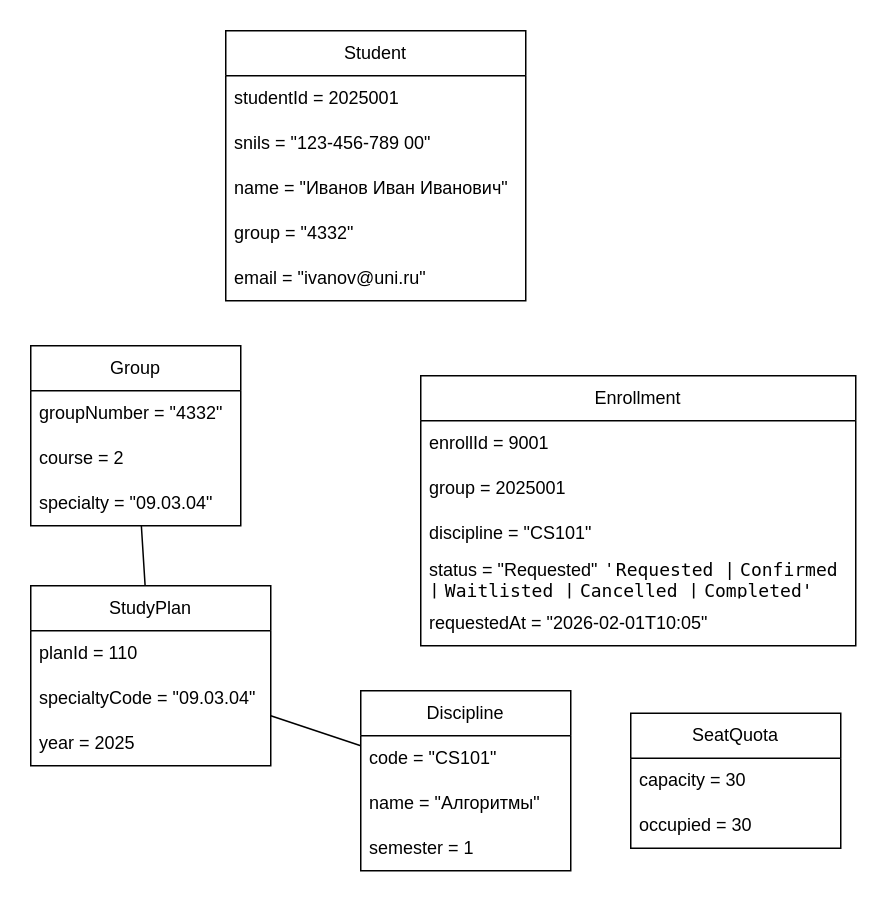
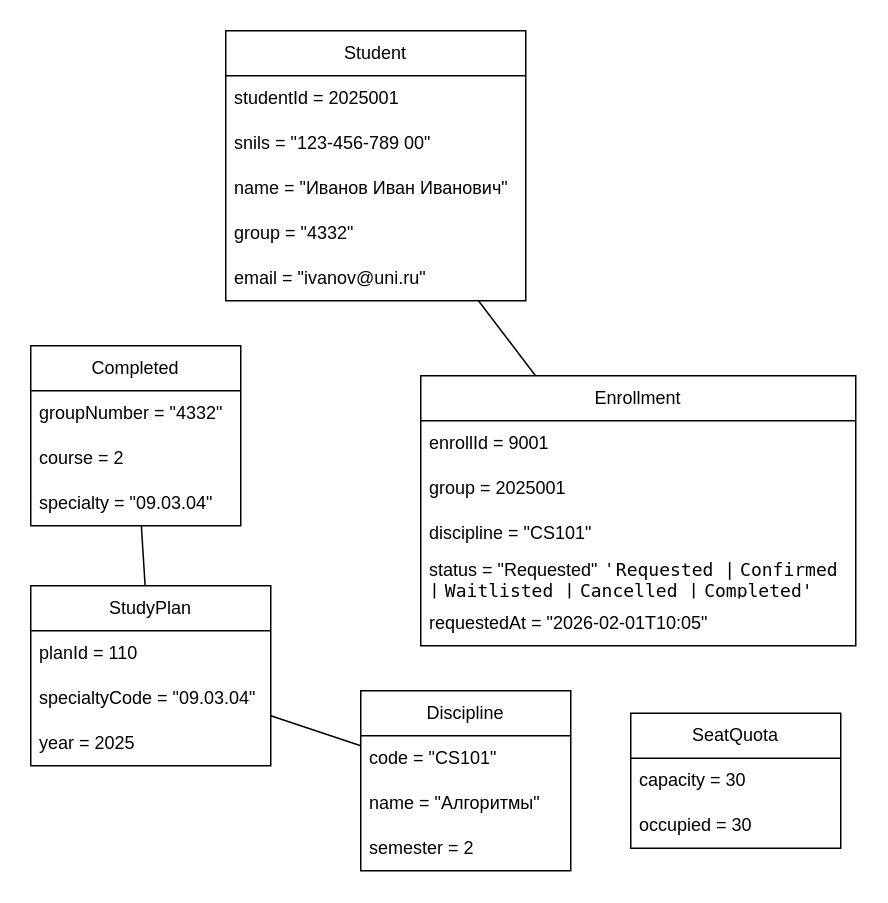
+ <mxCell id="29" value="" style="endArrow=none;html=1;rounded=0;" edge="1" parent="1" source="12" target="2"><mxGeometry width="50" height="50" relative="1" as="geometry"><mxPoint x="280" y="280" as="sourcePoint" /><mxPoint x="330" y="230" as="targetPoint" /></mxGeometry></mxCell>
- <mxCell id="8" value="Group" style="swimlane;fontStyle=0;childLayout=stackLayout;horizontal=1;startSize=30;horizontalStack=0;resizeParent=1;resizeParentMax=0;resizeLast=0;collapsible=1;marginBottom=0;whiteSpace=wrap;html=1;" vertex="1" parent="1"><mxGeometry x="20" y="230" width="140" height="120" as="geometry" /></mxCell>
+ <mxCell id="8" value="Completed" style="swimlane;fontStyle=0;childLayout=stackLayout;horizontal=1;startSize=30;horizontalStack=0;resizeParent=1;resizeParentMax=0;resizeLast=0;collapsible=1;marginBottom=0;whiteSpace=wrap;html=1;" vertex="1" parent="1"><mxGeometry x="20" y="230" width="140" height="120" as="geometry" /></mxCell>
- <mxCell id="25" value="semester = 1" style="text;strokeColor=none;fillColor=none;align=left;verticalAlign=middle;spacingLeft=4;spacingRight=4;overflow=hidden;points=[[0,0.5],[1,0.5]];portConstraint=eastwest;rotatable=0;whiteSpace=wrap;html=1;" vertex="1" parent="22"><mxGeometry y="90" width="140" height="30" as="geometry" /></mxCell>
+ <mxCell id="25" value="semester = 2" style="text;strokeColor=none;fillColor=none;align=left;verticalAlign=middle;spacingLeft=4;spacingRight=4;overflow=hidden;points=[[0,0.5],[1,0.5]];portConstraint=eastwest;rotatable=0;whiteSpace=wrap;html=1;" vertex="1" parent="22"><mxGeometry y="90" width="140" height="30" as="geometry" /></mxCell>
